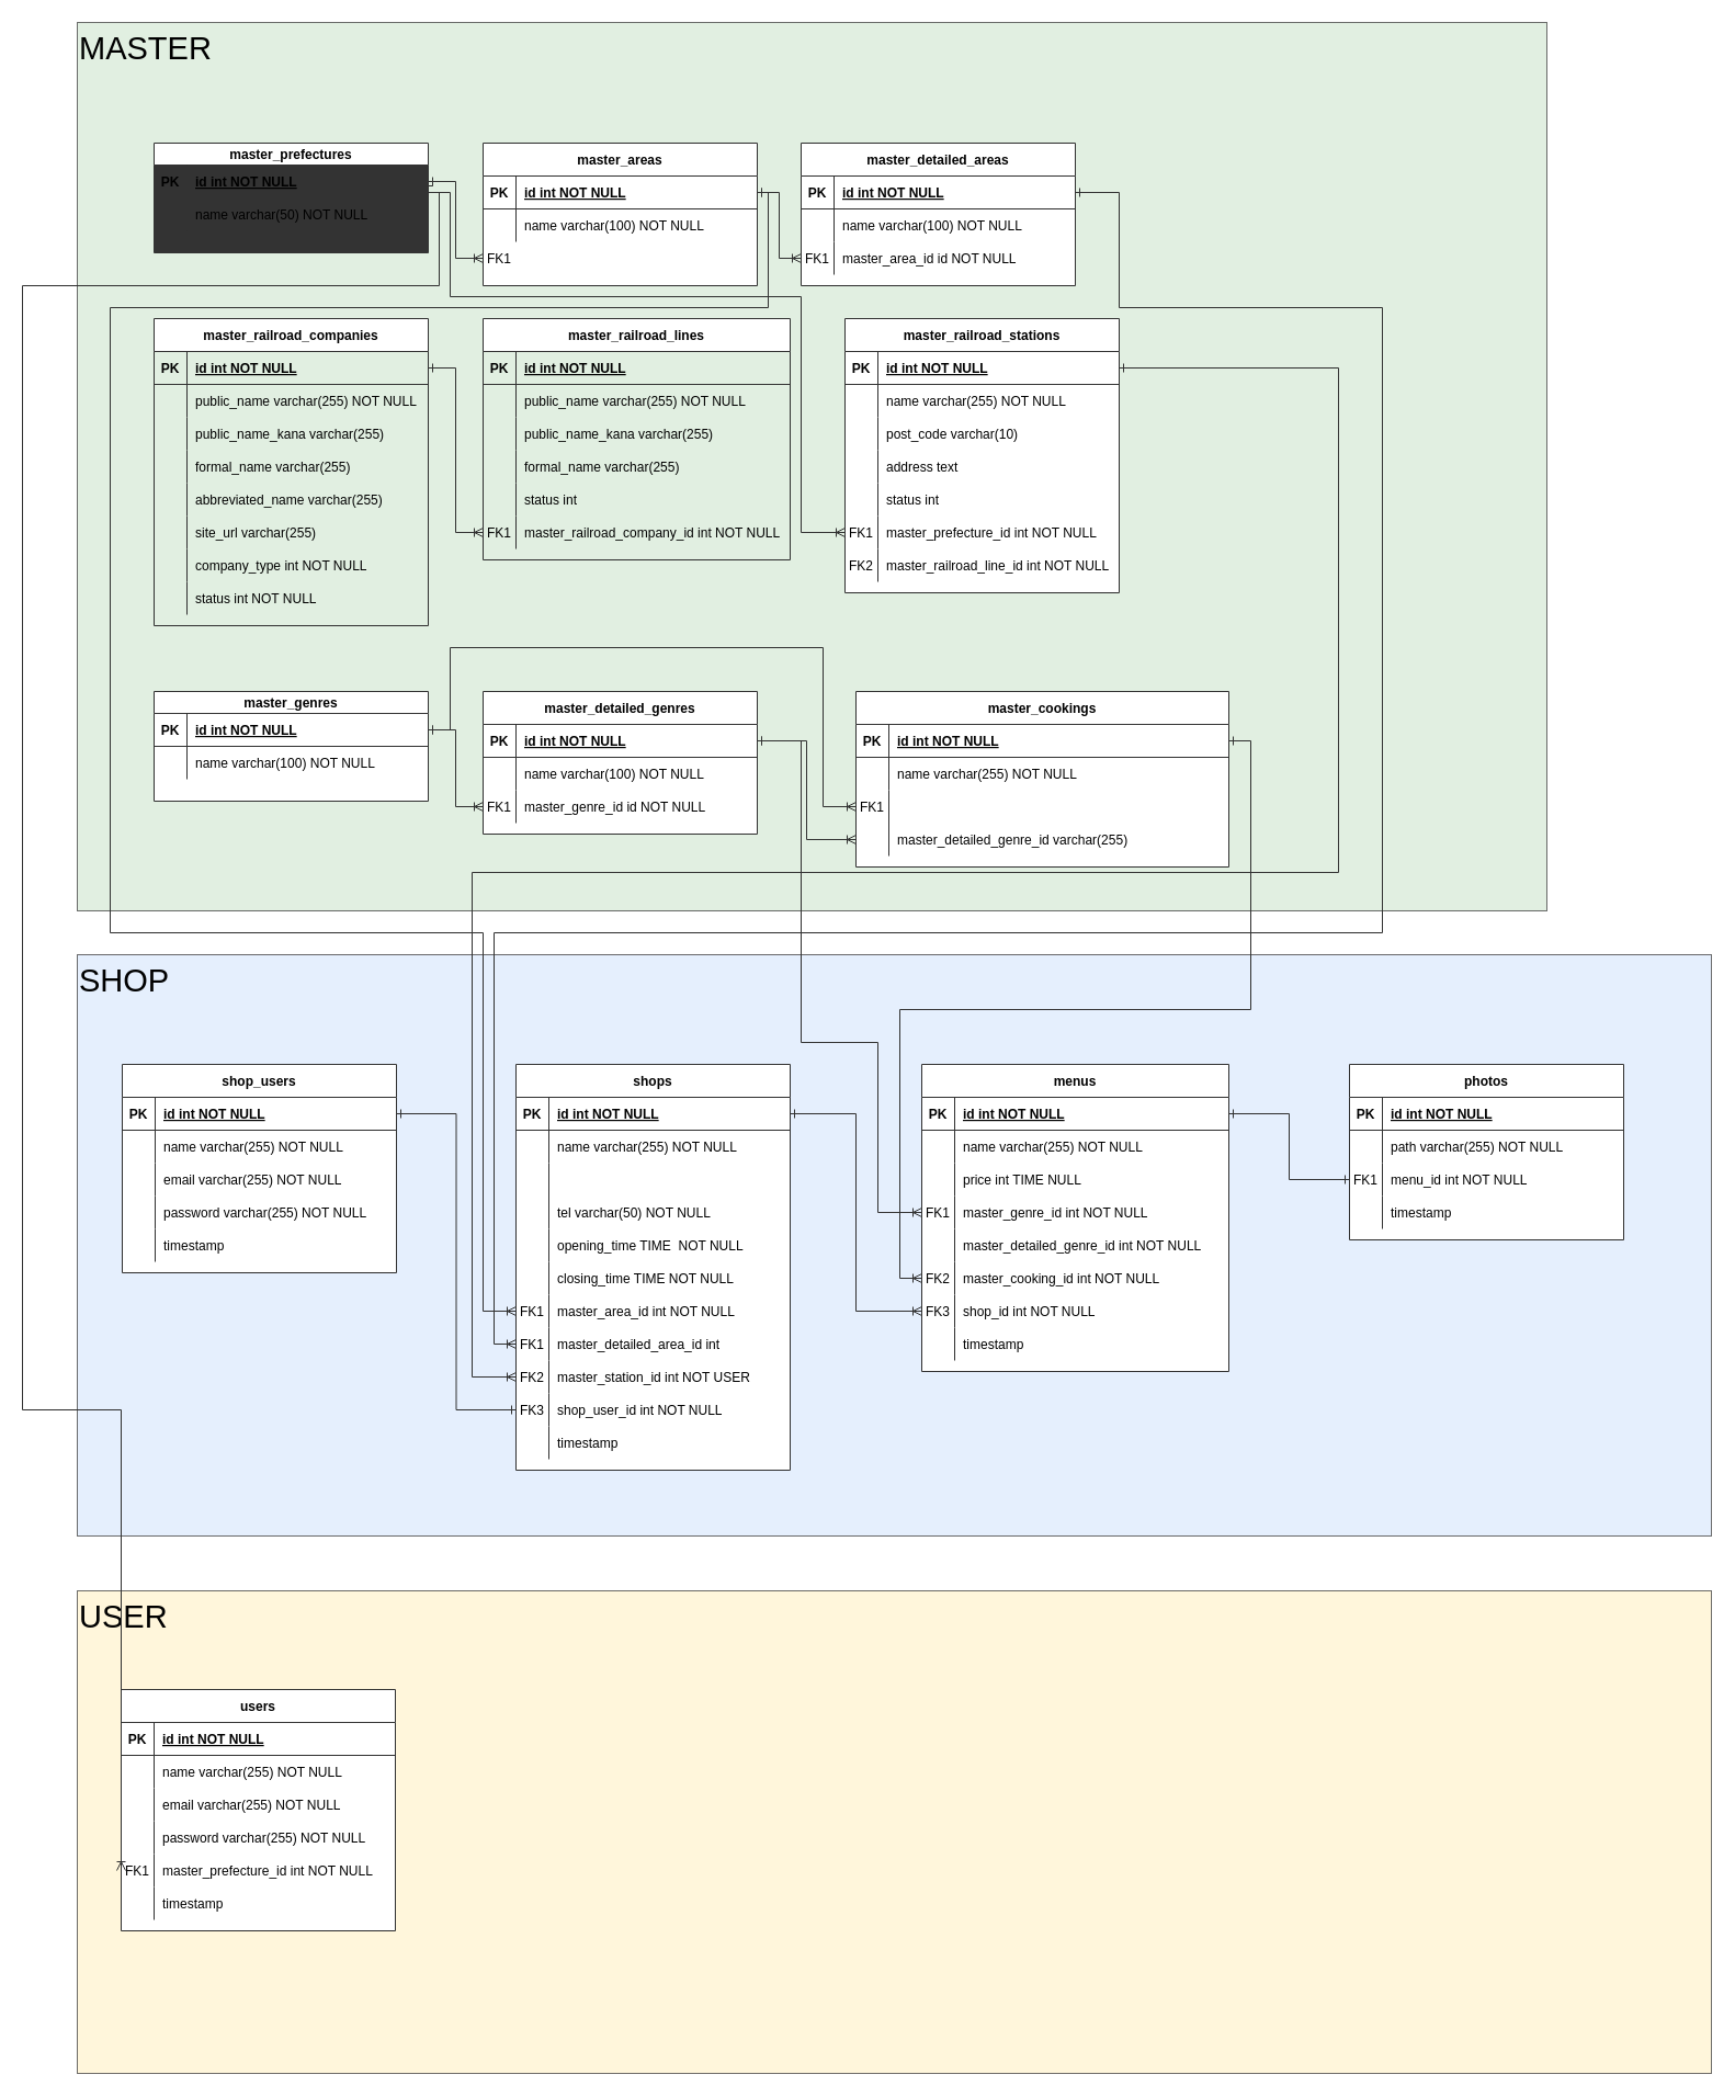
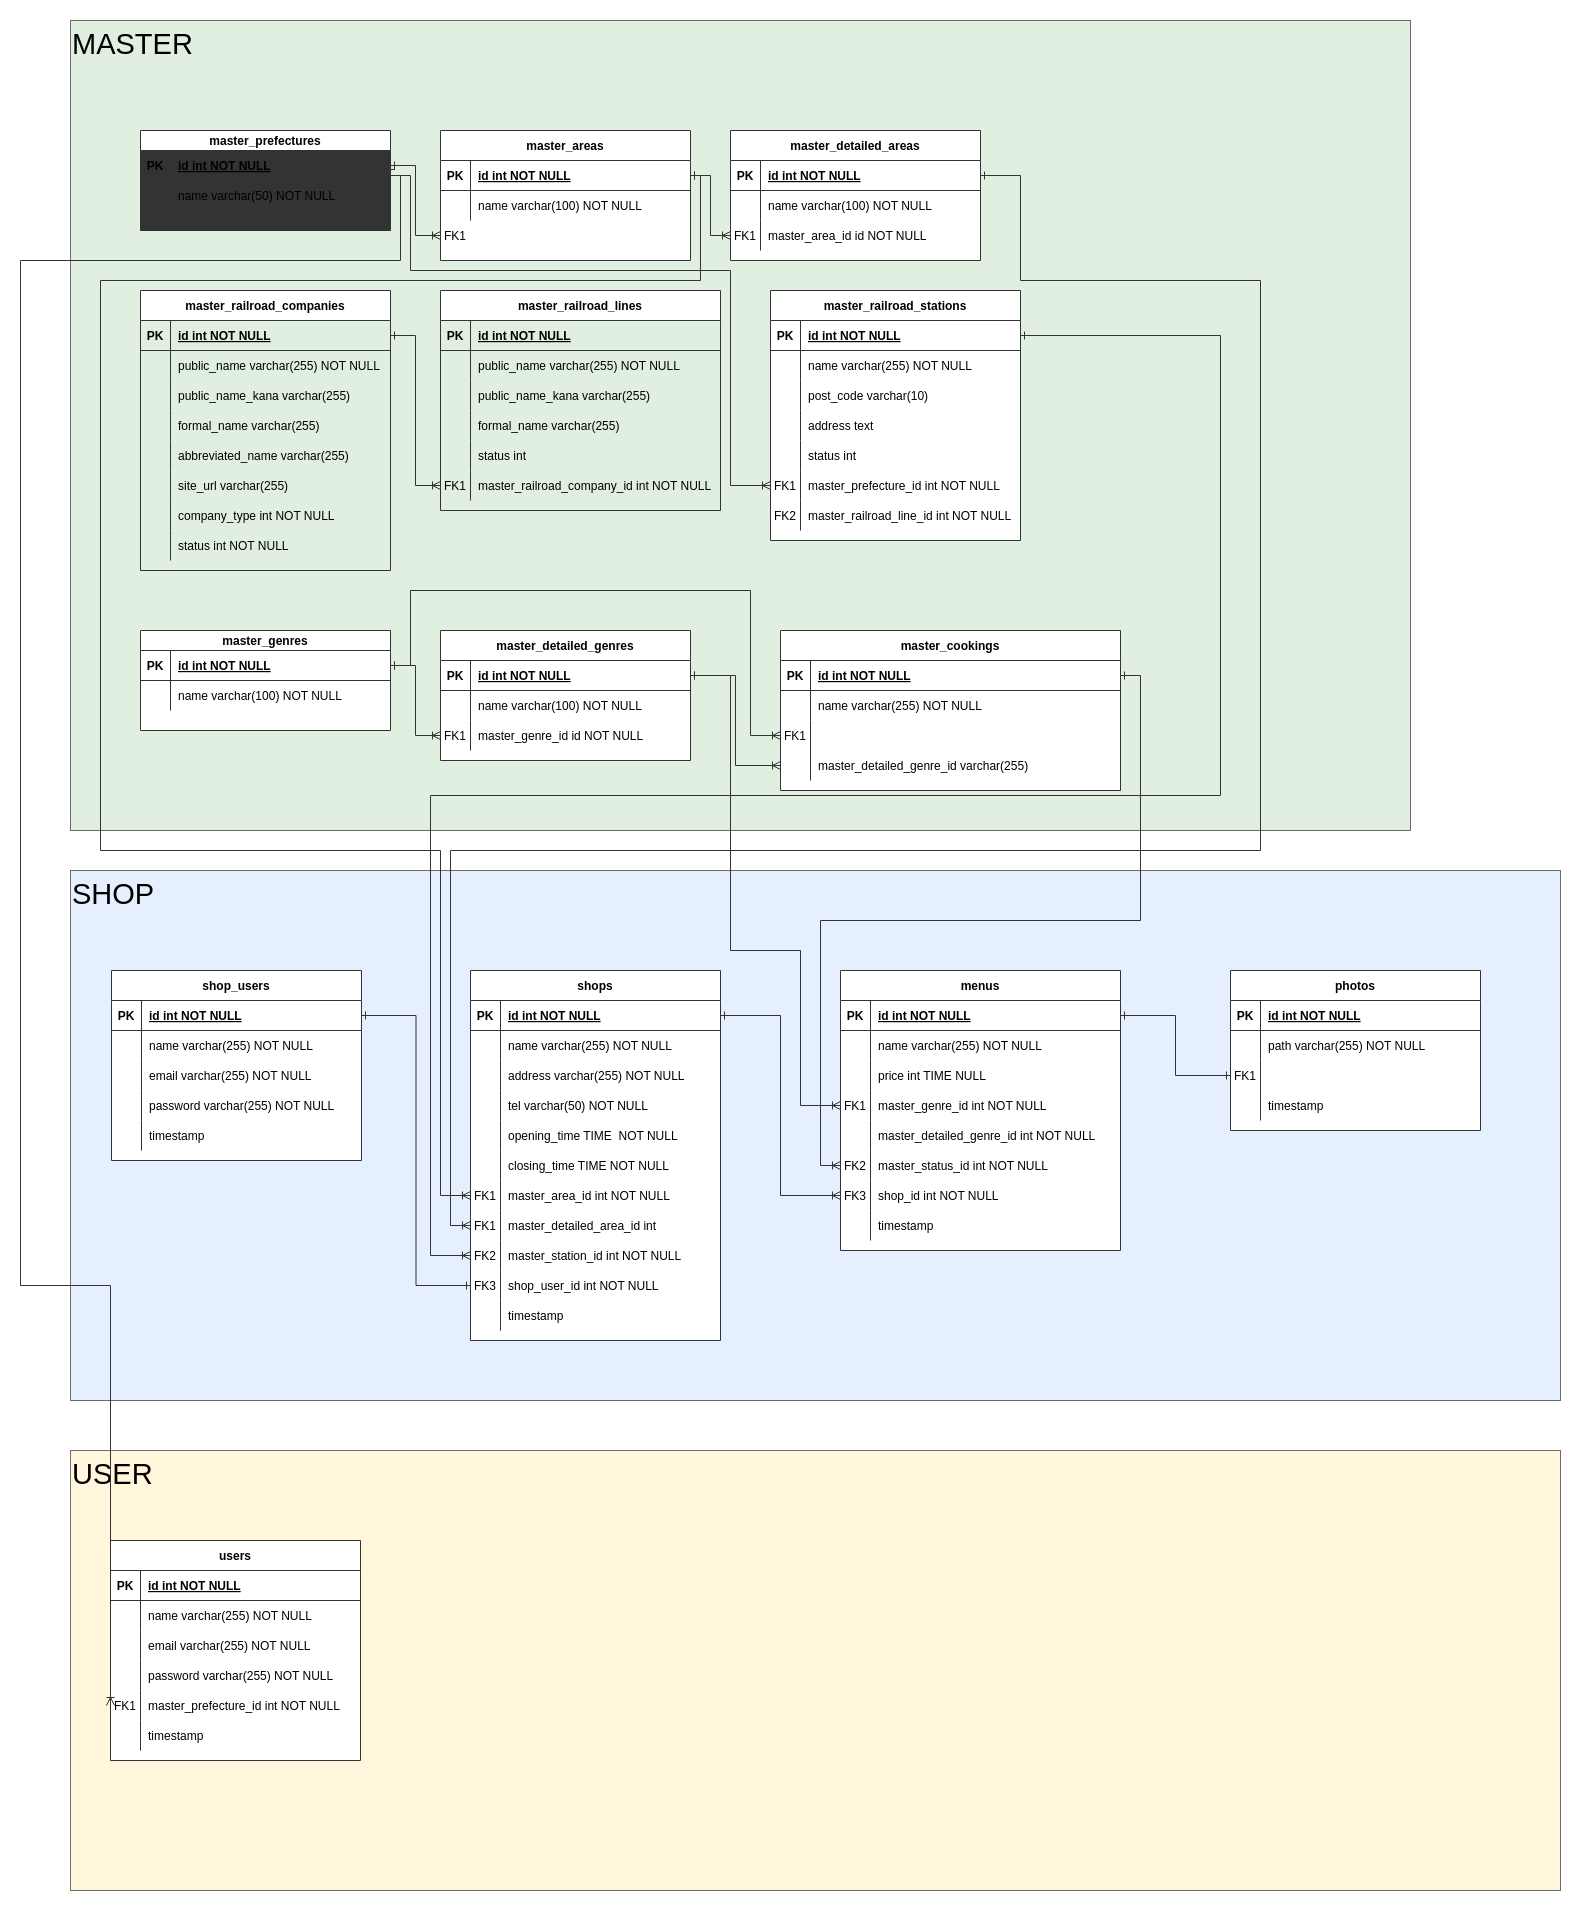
+ <mxCell id="88" value="address varchar(255) NOT NULL" style="shape=partialRectangle;overflow=hidden;connectable=0;fillColor=none;top=0;left=0;bottom=0;right=0;align=left;spacingLeft=6;strokeColor=#333333;" parent="86" vertex="1"><mxGeometry x="30" width="220" height="30" as="geometry"><mxRectangle width="220" height="30" as="alternateBounds" /></mxGeometry></mxCell>
- <mxCell id="122" value="menu_id int NOT NULL" style="shape=partialRectangle;overflow=hidden;connectable=0;fillColor=none;top=0;left=0;bottom=0;right=0;align=left;spacingLeft=6;strokeColor=#333333;" parent="120" vertex="1"><mxGeometry x="30" width="220" height="30" as="geometry"><mxRectangle width="220" height="30" as="alternateBounds" /></mxGeometry></mxCell>
- <mxCell id="144" value="master_cooking_id int NOT NULL" style="shape=partialRectangle;overflow=hidden;connectable=0;fillColor=none;top=0;left=0;bottom=0;right=0;align=left;spacingLeft=6;strokeColor=#333333;" parent="142" vertex="1"><mxGeometry x="30" width="250" height="30" as="geometry"><mxRectangle width="250" height="30" as="alternateBounds" /></mxGeometry></mxCell>
+ <mxCell id="144" value="master_status_id int NOT NULL" style="shape=partialRectangle;overflow=hidden;connectable=0;fillColor=none;top=0;left=0;bottom=0;right=0;align=left;spacingLeft=6;strokeColor=#333333;" parent="142" vertex="1"><mxGeometry x="30" width="250" height="30" as="geometry"><mxRectangle width="250" height="30" as="alternateBounds" /></mxGeometry></mxCell>
- <mxCell id="106" value="master_station_id int NOT USER" style="shape=partialRectangle;overflow=hidden;connectable=0;fillColor=none;top=0;left=0;bottom=0;right=0;align=left;spacingLeft=6;strokeColor=#333333;" parent="104" vertex="1"><mxGeometry x="30" width="220" height="30" as="geometry"><mxRectangle width="220" height="30" as="alternateBounds" /></mxGeometry></mxCell>
+ <mxCell id="106" value="master_station_id int NOT NULL" style="shape=partialRectangle;overflow=hidden;connectable=0;fillColor=none;top=0;left=0;bottom=0;right=0;align=left;spacingLeft=6;strokeColor=#333333;" parent="104" vertex="1"><mxGeometry x="30" width="220" height="30" as="geometry"><mxRectangle width="220" height="30" as="alternateBounds" /></mxGeometry></mxCell>
